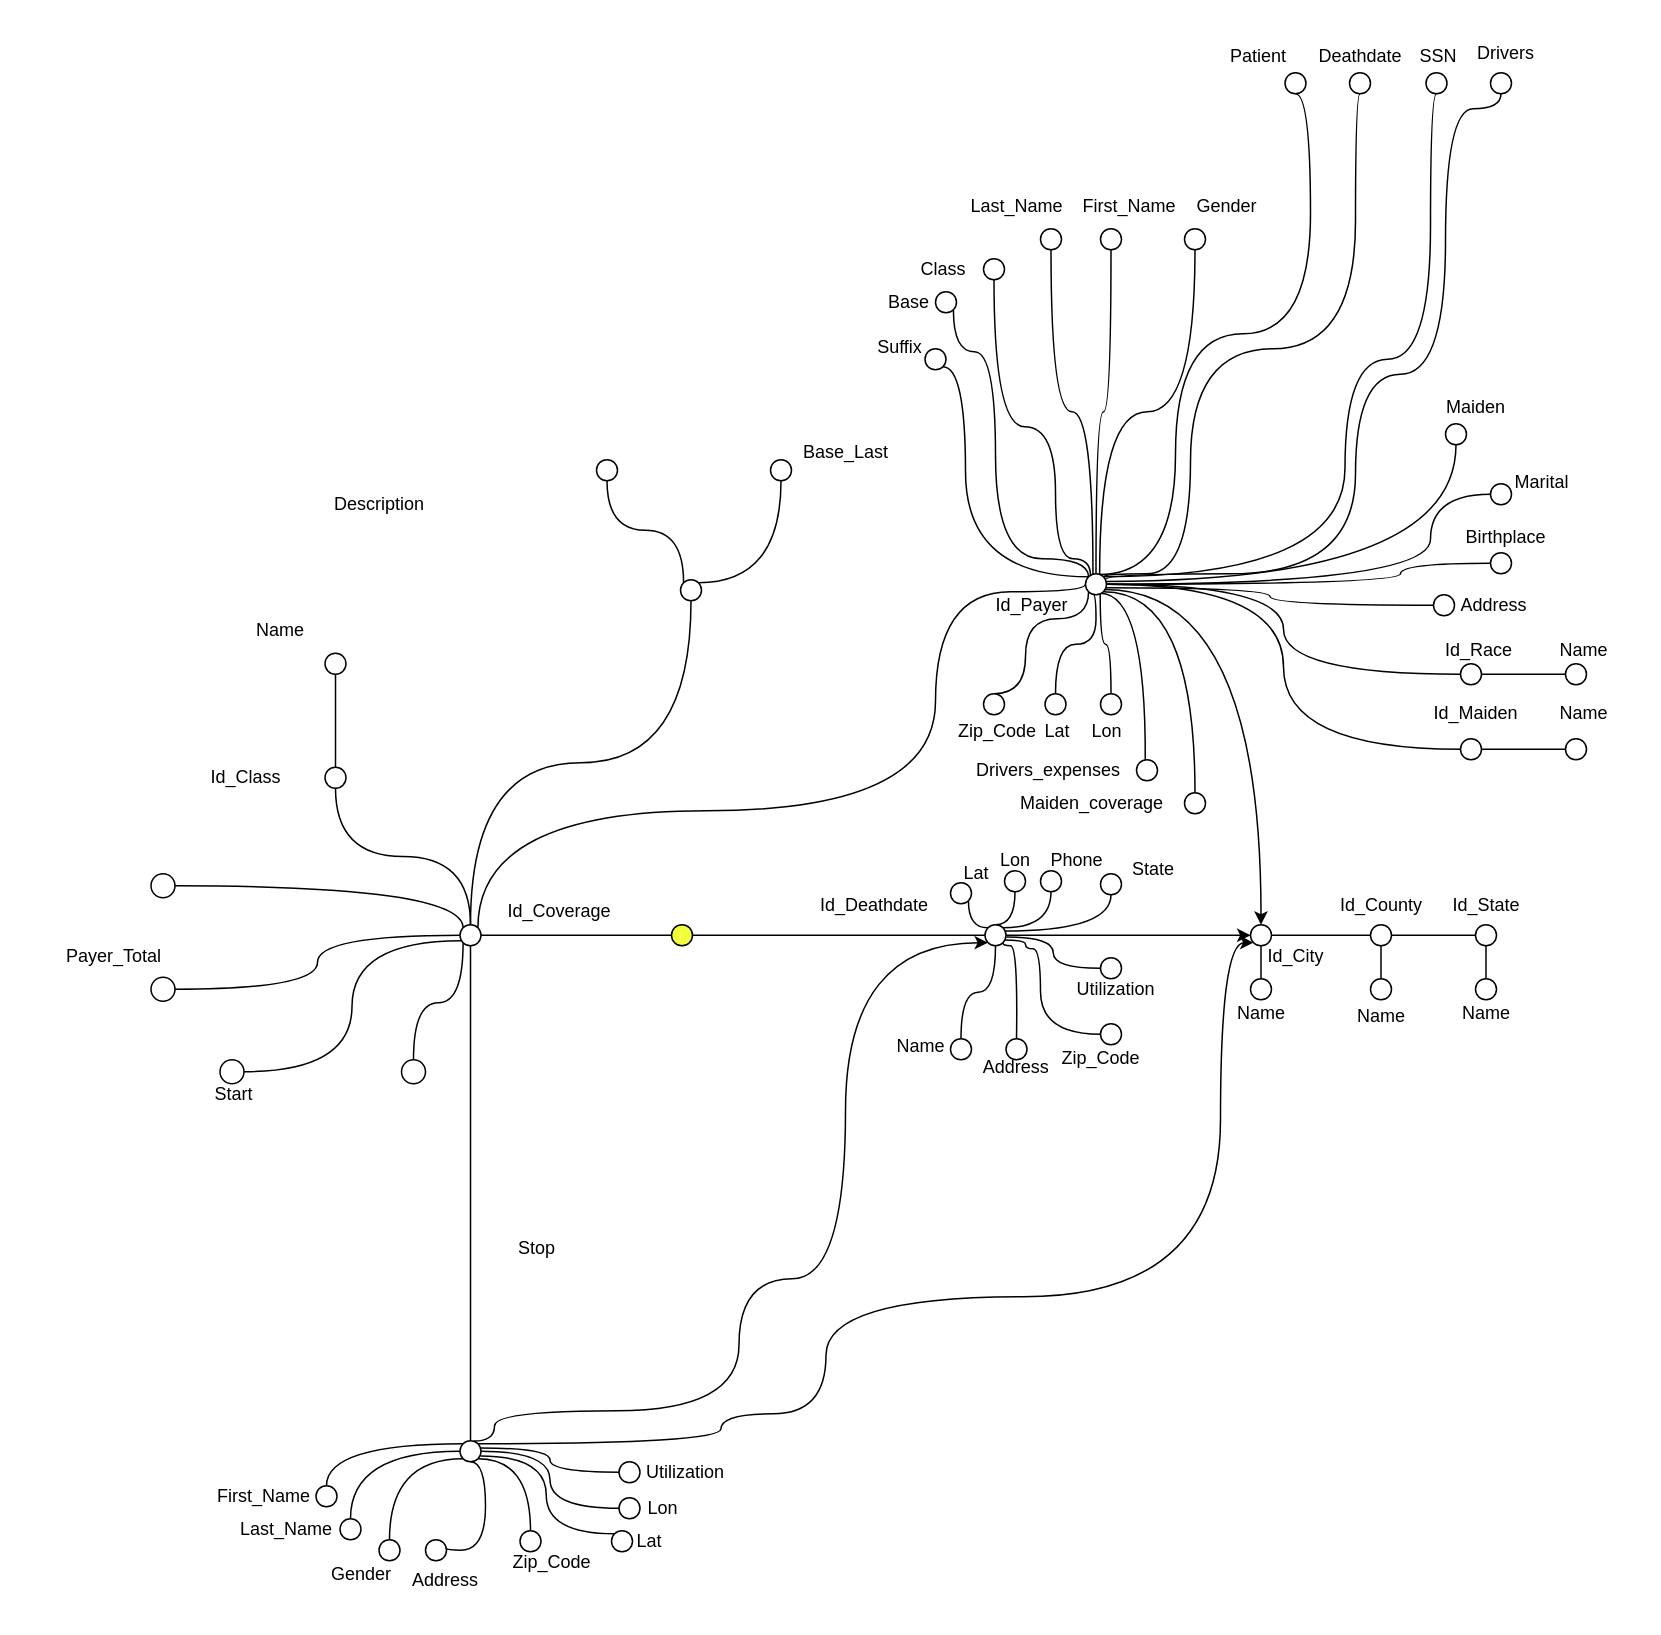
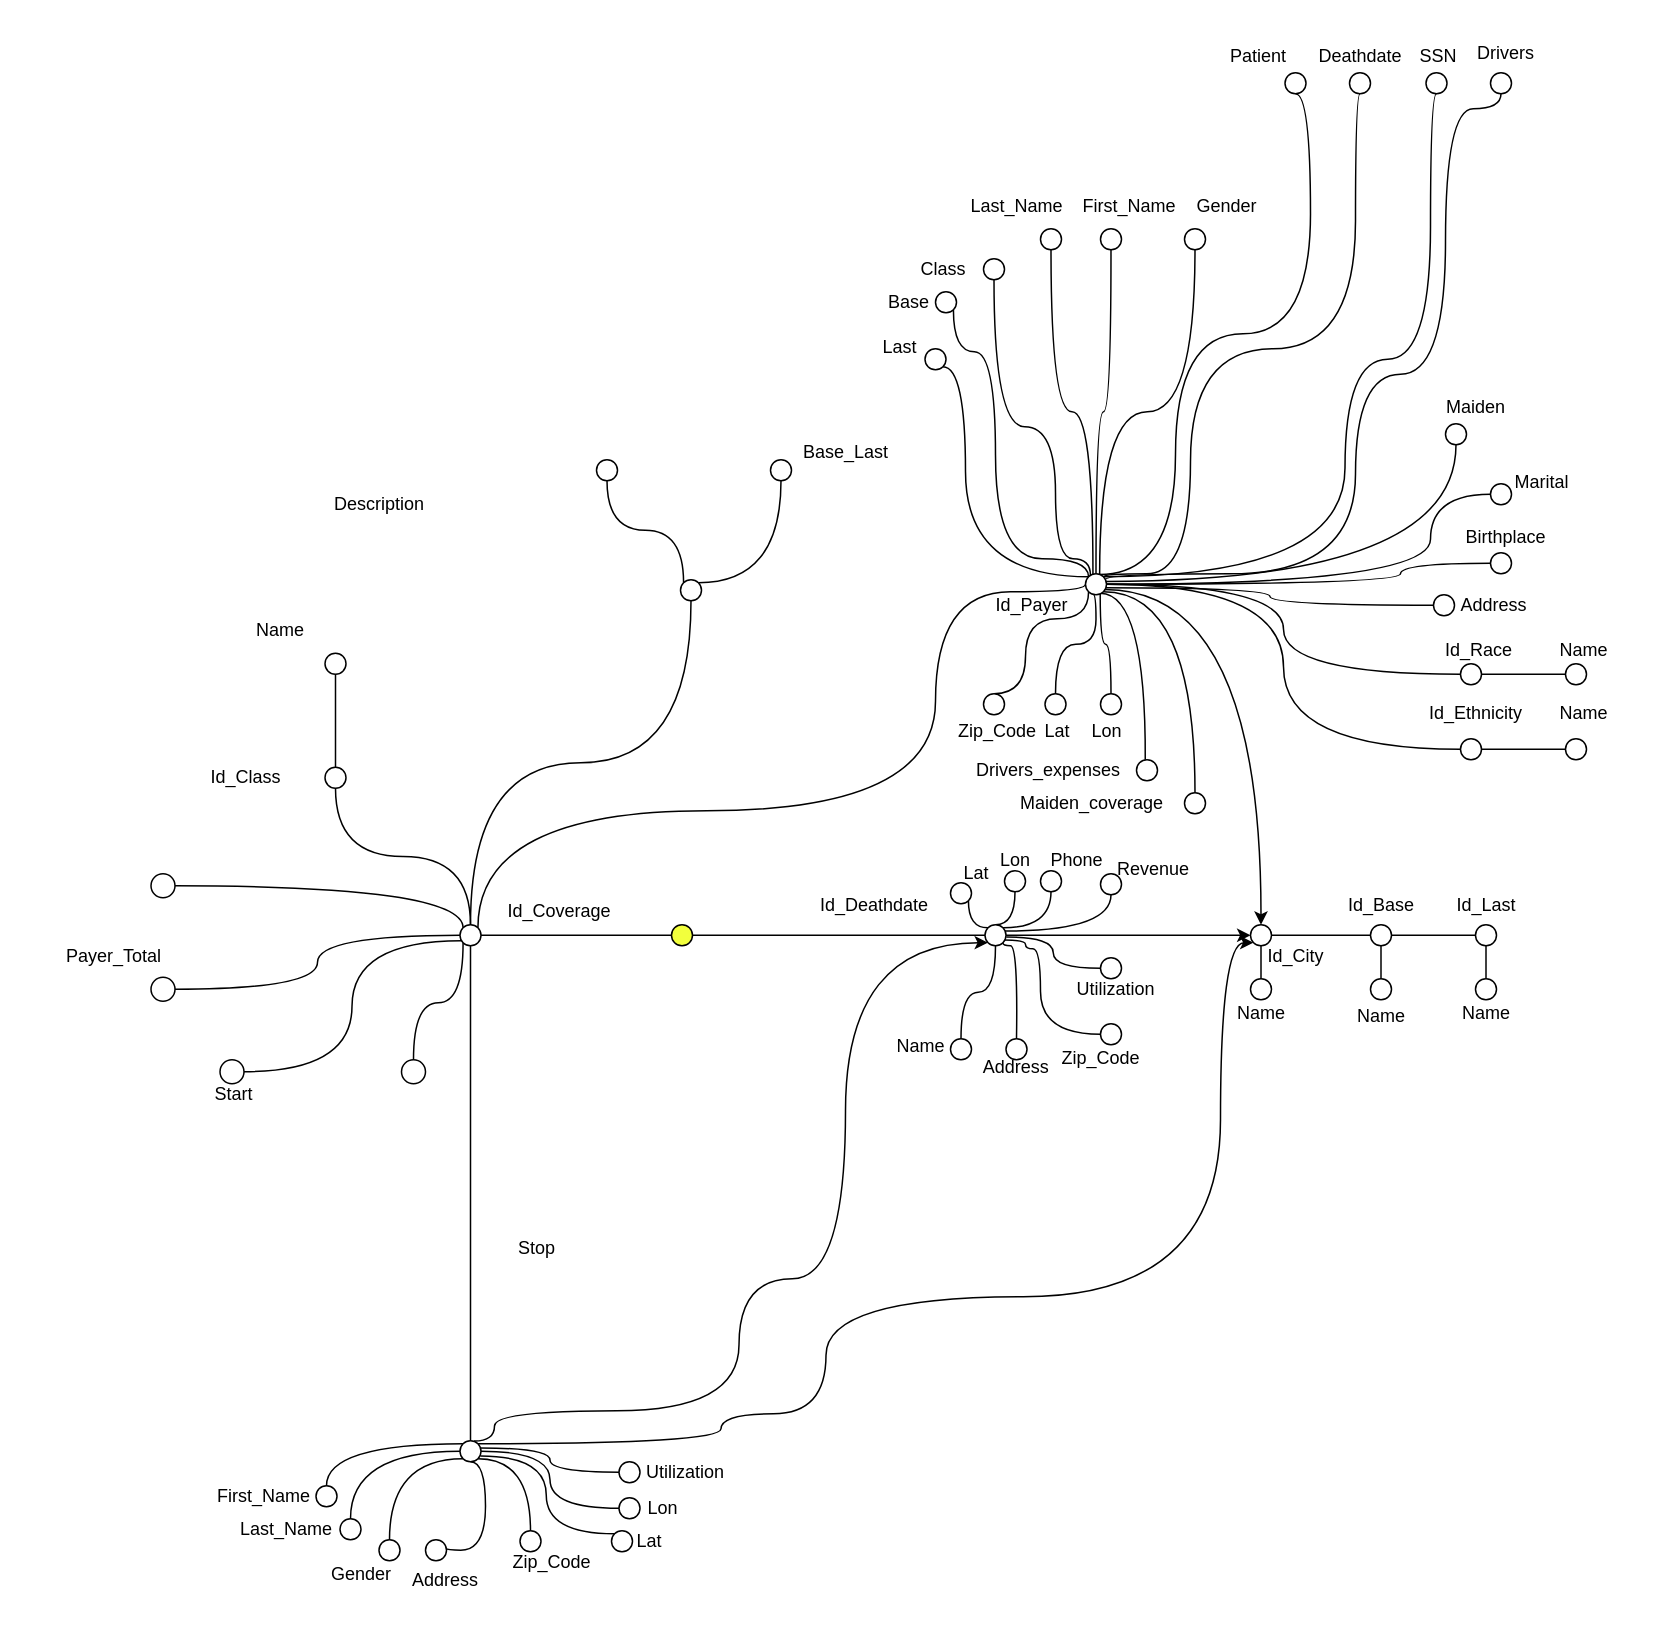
- <mxCell id="135" value="Suffix" style="text;html=1;align=center;verticalAlign=middle;resizable=0;points=[];autosize=1;strokeColor=none;fillColor=none;" vertex="1" parent="1"><mxGeometry x="574" y="216" width="50" height="30" as="geometry" /></mxCell>
+ <mxCell id="135" value="Last" style="text;html=1;align=center;verticalAlign=middle;resizable=0;points=[];autosize=1;strokeColor=none;fillColor=none;" vertex="1" parent="1"><mxGeometry x="574" y="216" width="50" height="30" as="geometry" /></mxCell>
- <mxCell id="162" value="Id_Maiden" style="text;html=1;align=center;verticalAlign=middle;resizable=0;points=[];autosize=1;strokeColor=none;fillColor=none;" vertex="1" parent="1"><mxGeometry x="938" y="460" width="90" height="30" as="geometry" /></mxCell>
+ <mxCell id="162" value="Id_Ethnicity" style="text;html=1;align=center;verticalAlign=middle;resizable=0;points=[];autosize=1;strokeColor=none;fillColor=none;" vertex="1" parent="1"><mxGeometry x="938" y="460" width="90" height="30" as="geometry" /></mxCell>
- <mxCell id="56" value="State" style="text;html=1;align=center;verticalAlign=middle;resizable=0;points=[];autosize=1;strokeColor=none;fillColor=none;" vertex="1" parent="1"><mxGeometry x="733" y="564" width="70" height="30" as="geometry" /></mxCell>
+ <mxCell id="56" value="Revenue" style="text;html=1;align=center;verticalAlign=middle;resizable=0;points=[];autosize=1;strokeColor=none;fillColor=none;" vertex="1" parent="1"><mxGeometry x="733" y="564" width="70" height="30" as="geometry" /></mxCell>
- <mxCell id="65" value="Id_County" style="text;html=1;align=center;verticalAlign=middle;resizable=0;points=[];autosize=1;strokeColor=none;fillColor=none;" vertex="1" parent="1"><mxGeometry x="880" y="588" width="80" height="30" as="geometry" /></mxCell>
+ <mxCell id="65" value="Id_Base" style="text;html=1;align=center;verticalAlign=middle;resizable=0;points=[];autosize=1;strokeColor=none;fillColor=none;" vertex="1" parent="1"><mxGeometry x="880" y="588" width="80" height="30" as="geometry" /></mxCell>
- <mxCell id="70" value="Id_State" style="text;html=1;align=center;verticalAlign=middle;resizable=0;points=[];autosize=1;strokeColor=none;fillColor=none;" vertex="1" parent="1"><mxGeometry x="955" y="588" width="70" height="30" as="geometry" /></mxCell>
+ <mxCell id="70" value="Id_Last" style="text;html=1;align=center;verticalAlign=middle;resizable=0;points=[];autosize=1;strokeColor=none;fillColor=none;" vertex="1" parent="1"><mxGeometry x="955" y="588" width="70" height="30" as="geometry" /></mxCell>
